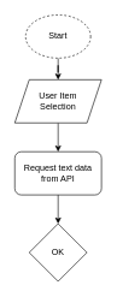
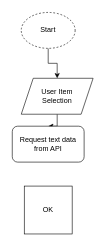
- <mxCell id="5" value="User Item &lt;br&gt;Selection" style="shape=parallelogram;perimeter=parallelogramPerimeter;whiteSpace=wrap;html=1;fixedSize=1;" vertex="1" parent="1"><mxGeometry x="20" y="110" width="120" height="60" as="geometry" /></mxCell>
+ <mxCell id="5" value="User Item &lt;br&gt;Selection" style="shape=parallelogram;perimeter=parallelogramPerimeter;whiteSpace=wrap;html=1;fixedSize=1;" vertex="1" parent="1"><mxGeometry x="35" y="130" width="120" height="60" as="geometry" /></mxCell>
- <mxCell id="6" value="" style="edgeStyle=orthogonalEdgeStyle;rounded=0;orthogonalLoop=1;jettySize=auto;html=1;" edge="1" parent="1" source="7" target="8"><mxGeometry relative="1" as="geometry" /></mxCell>
- <mxCell id="8" value="OK" style="rhombus;whiteSpace=wrap;html=1;" vertex="1" parent="1"><mxGeometry x="40" y="310" width="80" height="80" as="geometry" /></mxCell>
+ <mxCell id="8" value="OK" style="whiteSpace=wrap;html=1;rounded=0;" vertex="1" parent="1"><mxGeometry x="40" y="310" width="80" height="80" as="geometry" /></mxCell>
